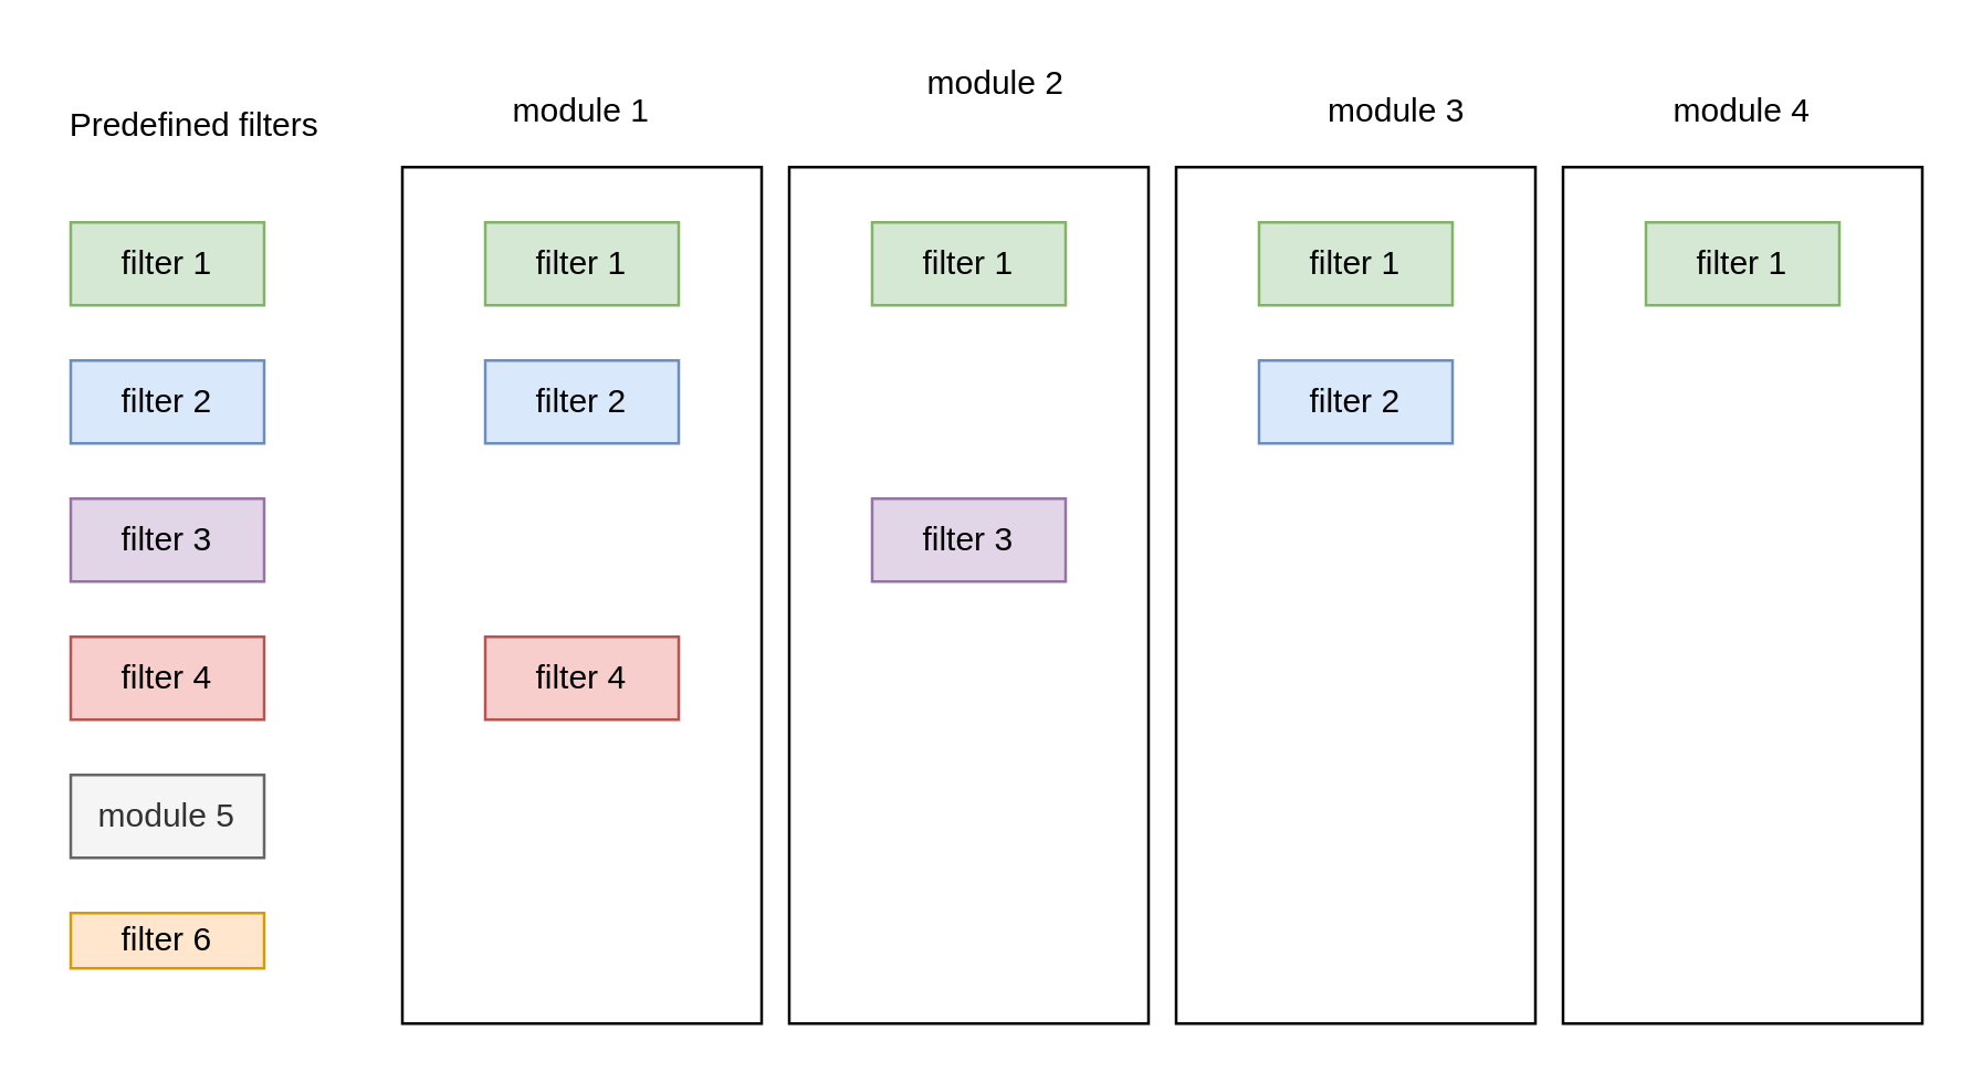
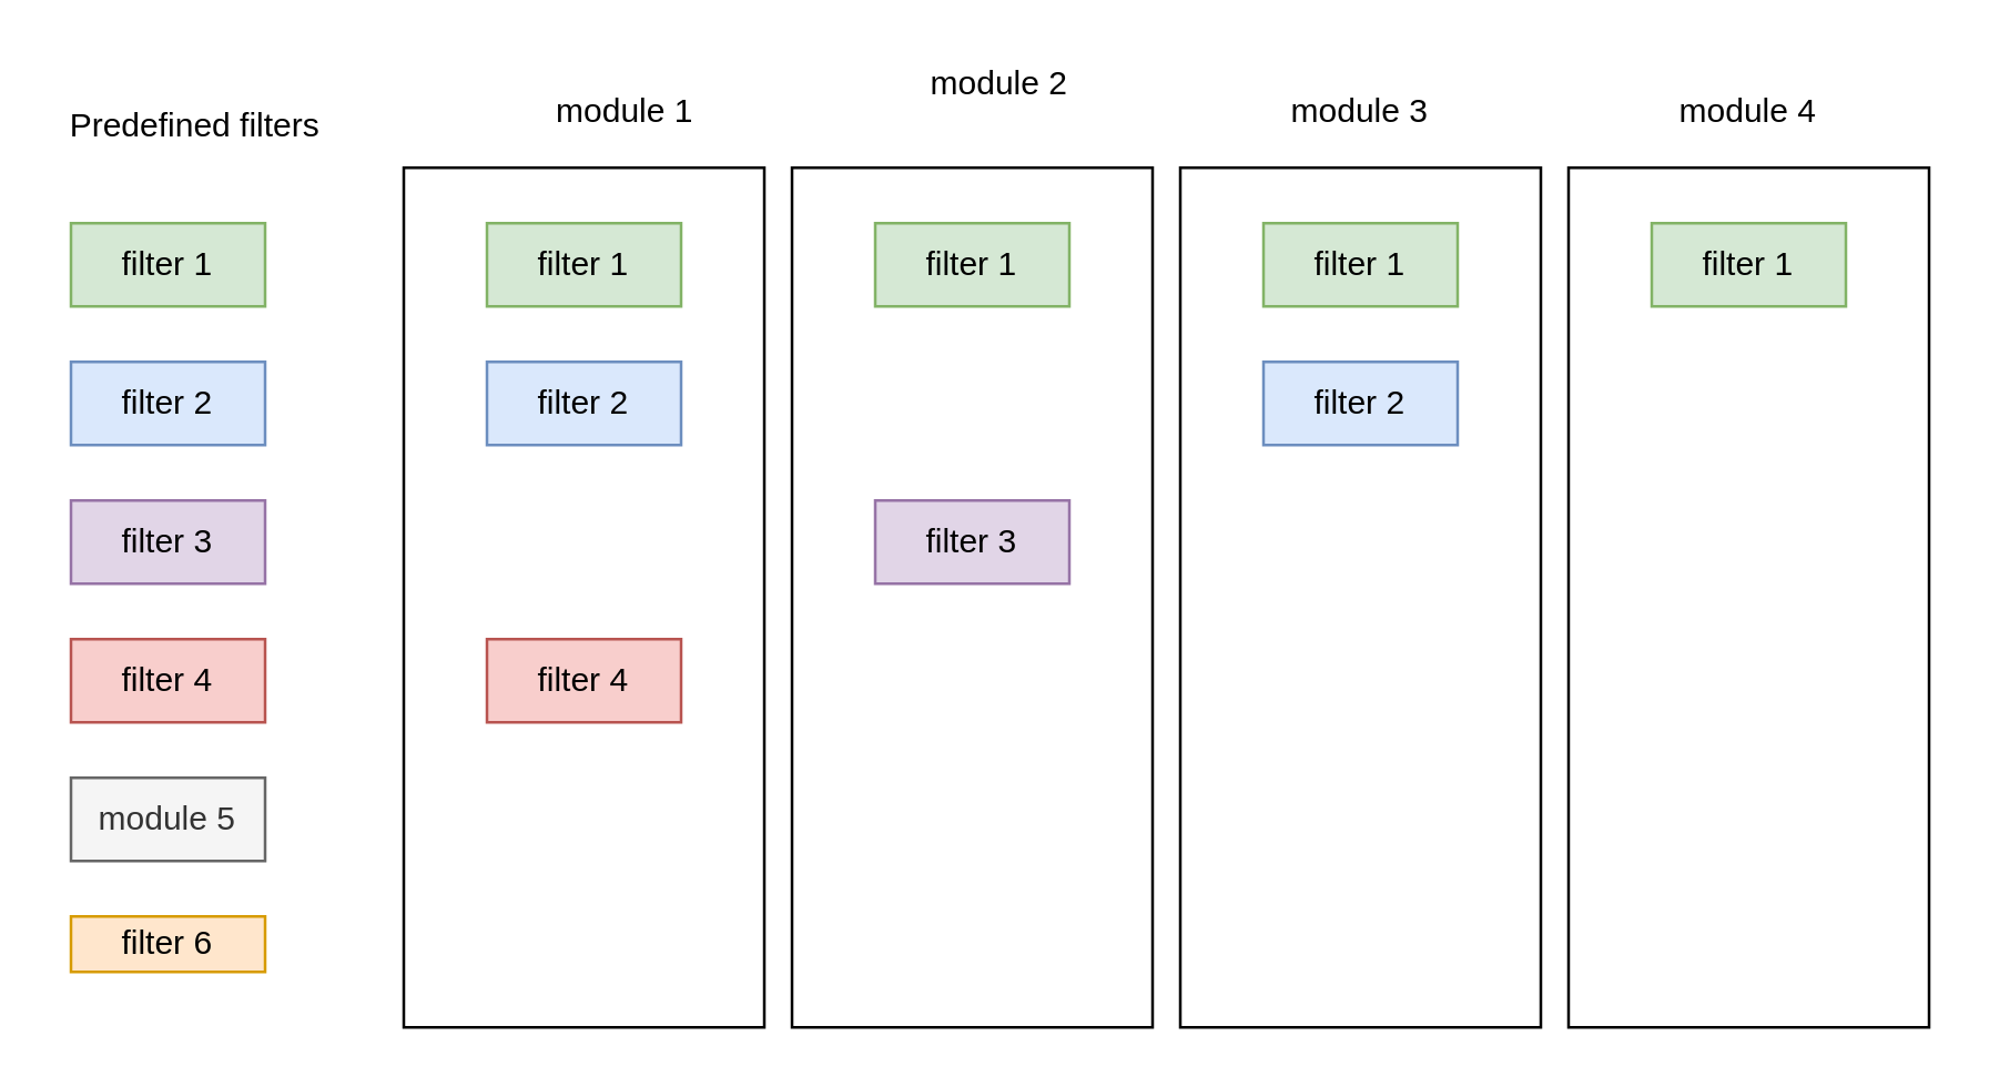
- <mxCell id="4" value="module 1" style="text;html=1;strokeColor=none;fillColor=none;align=center;verticalAlign=middle;whiteSpace=wrap;rounded=0;" vertex="1" parent="1"><mxGeometry x="160" y="30" width="100" height="20" as="geometry" /></mxCell>
+ <mxCell id="4" value="module 1" style="text;html=1;strokeColor=none;fillColor=none;align=center;verticalAlign=middle;whiteSpace=wrap;rounded=0;" vertex="1" parent="1"><mxGeometry x="175" y="30" width="100" height="20" as="geometry" /></mxCell>
- <mxCell id="5" value="module 3" style="text;html=1;strokeColor=none;fillColor=none;align=center;verticalAlign=middle;whiteSpace=wrap;rounded=0;" vertex="1" parent="1"><mxGeometry x="455" y="30" width="100" height="20" as="geometry" /></mxCell>
+ <mxCell id="5" value="module 3" style="text;html=1;strokeColor=none;fillColor=none;align=center;verticalAlign=middle;whiteSpace=wrap;rounded=0;" vertex="1" parent="1"><mxGeometry x="440" y="30" width="100" height="20" as="geometry" /></mxCell>
